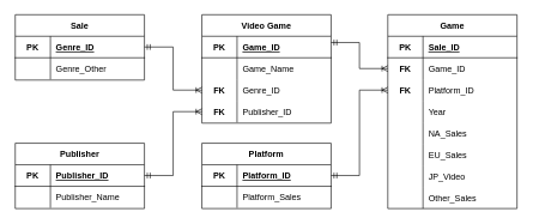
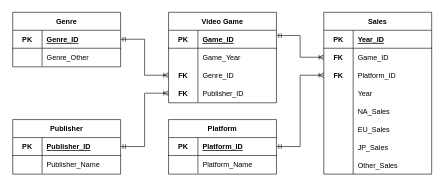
- <mxCell id="27" value="Sale" style="shape=table;startSize=30;container=1;collapsible=1;childLayout=tableLayout;fixedRows=1;rowLines=0;fontStyle=1;align=center;resizeLast=1;" vertex="1" parent="1"><mxGeometry x="20" y="20" width="180" height="91" as="geometry" /></mxCell>
+ <mxCell id="27" value="Genre" style="shape=table;startSize=30;container=1;collapsible=1;childLayout=tableLayout;fixedRows=1;rowLines=0;fontStyle=1;align=center;resizeLast=1;" vertex="1" parent="1"><mxGeometry x="20" y="20" width="180" height="91" as="geometry" /></mxCell>
- <mxCell id="2" value="Game" style="shape=table;startSize=30;container=1;collapsible=1;childLayout=tableLayout;fixedRows=1;rowLines=0;fontStyle=1;align=center;resizeLast=1;" parent="1" vertex="1"><mxGeometry x="539" y="20" width="180" height="270" as="geometry" /></mxCell>
+ <mxCell id="2" value="Sales" style="shape=table;startSize=30;container=1;collapsible=1;childLayout=tableLayout;fixedRows=1;rowLines=0;fontStyle=1;align=center;resizeLast=1;" parent="1" vertex="1"><mxGeometry x="539" y="20" width="180" height="270" as="geometry" /></mxCell>
- <mxCell id="5" value="Sale_ID" style="shape=partialRectangle;connectable=0;fillColor=none;top=0;left=0;bottom=0;right=0;align=left;spacingLeft=6;overflow=hidden;fontStyle=5" parent="3" vertex="1"><mxGeometry x="49" width="131" height="30" as="geometry"><mxRectangle width="131" height="30" as="alternateBounds" /></mxGeometry></mxCell>
+ <mxCell id="5" value="Year_ID" style="shape=partialRectangle;connectable=0;fillColor=none;top=0;left=0;bottom=0;right=0;align=left;spacingLeft=6;overflow=hidden;fontStyle=5" parent="3" vertex="1"><mxGeometry x="49" width="131" height="30" as="geometry"><mxRectangle width="131" height="30" as="alternateBounds" /></mxGeometry></mxCell>
- <mxCell id="57" value="Game_Name" style="shape=partialRectangle;connectable=0;fillColor=none;top=0;left=0;bottom=0;right=0;align=left;spacingLeft=6;overflow=hidden;" vertex="1" parent="55"><mxGeometry x="49" width="131" height="30" as="geometry"><mxRectangle width="131" height="30" as="alternateBounds" /></mxGeometry></mxCell>
+ <mxCell id="57" value="Game_Year" style="shape=partialRectangle;connectable=0;fillColor=none;top=0;left=0;bottom=0;right=0;align=left;spacingLeft=6;overflow=hidden;" vertex="1" parent="55"><mxGeometry x="49" width="131" height="30" as="geometry"><mxRectangle width="131" height="30" as="alternateBounds" /></mxGeometry></mxCell>
- <mxCell id="23" value="JP_Video" style="shape=partialRectangle;connectable=0;fillColor=none;top=0;left=0;bottom=0;right=0;align=left;spacingLeft=6;overflow=hidden;" vertex="1" parent="21"><mxGeometry x="49" width="131" height="30" as="geometry"><mxRectangle width="131" height="30" as="alternateBounds" /></mxGeometry></mxCell>
+ <mxCell id="23" value="JP_Sales" style="shape=partialRectangle;connectable=0;fillColor=none;top=0;left=0;bottom=0;right=0;align=left;spacingLeft=6;overflow=hidden;" vertex="1" parent="21"><mxGeometry x="49" width="131" height="30" as="geometry"><mxRectangle width="131" height="30" as="alternateBounds" /></mxGeometry></mxCell>
- <mxCell id="48" value="Platform_Sales" style="shape=partialRectangle;connectable=0;fillColor=none;top=0;left=0;bottom=0;right=0;align=left;spacingLeft=6;overflow=hidden;" vertex="1" parent="46"><mxGeometry x="49" width="131" height="30" as="geometry"><mxRectangle width="131" height="30" as="alternateBounds" /></mxGeometry></mxCell>
+ <mxCell id="48" value="Platform_Name" style="shape=partialRectangle;connectable=0;fillColor=none;top=0;left=0;bottom=0;right=0;align=left;spacingLeft=6;overflow=hidden;" vertex="1" parent="46"><mxGeometry x="49" width="131" height="30" as="geometry"><mxRectangle width="131" height="30" as="alternateBounds" /></mxGeometry></mxCell>
